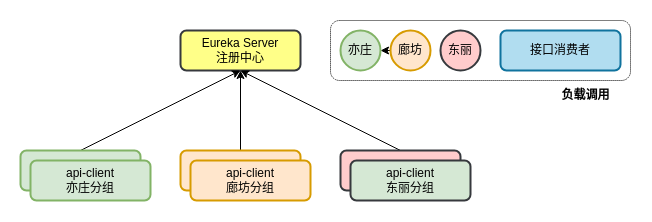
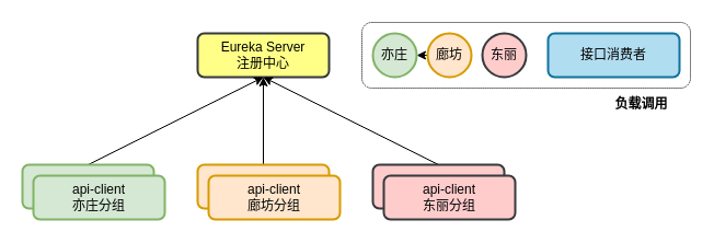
- <mxCell id="10" value="api-client&lt;br&gt;东丽分组" style="rounded=1;whiteSpace=wrap;html=1;strokeWidth=2;fillColor=#d5e8d4;strokeColor=#36393d;" vertex="1" parent="1"><mxGeometry x="350" y="160" width="120" height="40" as="geometry" /></mxCell>
+ <mxCell id="10" value="api-client&lt;br&gt;东丽分组" style="rounded=1;whiteSpace=wrap;html=1;strokeWidth=2;fillColor=#ffcccc;strokeColor=#36393d;" vertex="1" parent="1"><mxGeometry x="350" y="160" width="120" height="40" as="geometry" /></mxCell>
